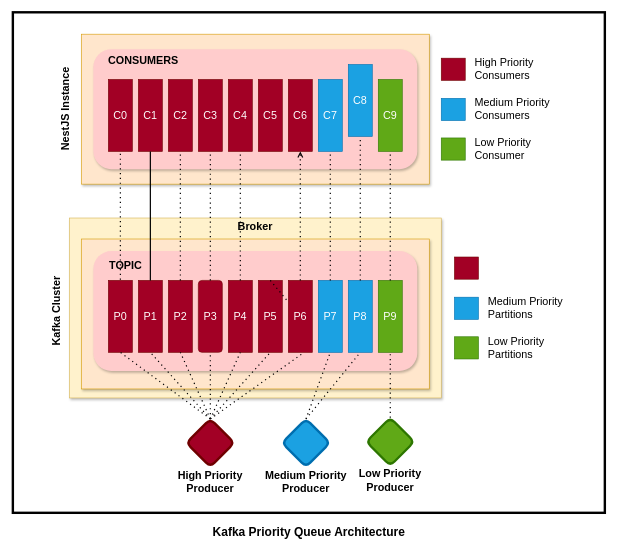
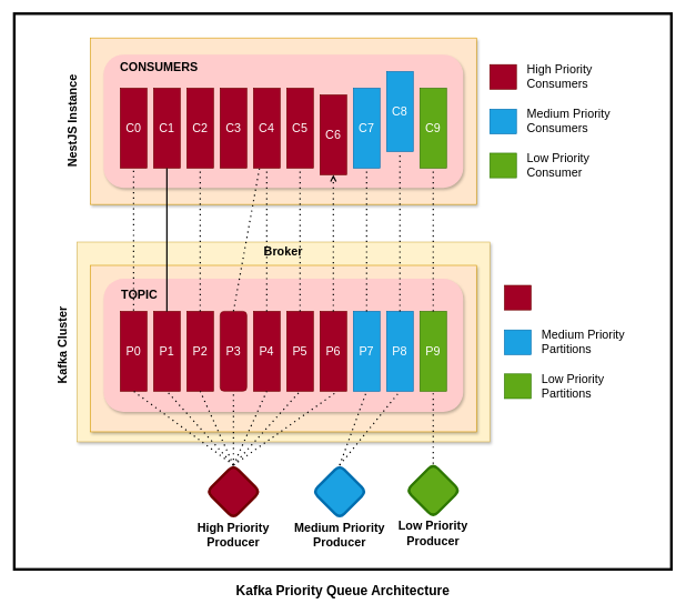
- <mxCell id="55" value="C6" style="rounded=0;whiteSpace=wrap;html=1;shadow=0;fontSize=18;glass=0;fillColor=#a20025;fontColor=#ffffff;strokeColor=#6F0000;" vertex="1" parent="3"><mxGeometry x="401.5" y="75.5" width="40" height="120" as="geometry" /></mxCell>
+ <mxCell id="55" value="C6" style="rounded=0;whiteSpace=wrap;html=1;shadow=0;fontSize=18;glass=0;fillColor=#a20025;fontColor=#ffffff;strokeColor=#6F0000;" vertex="1" parent="3"><mxGeometry x="401.5" y="85.5" width="40" height="120" as="geometry" /></mxCell>
- <mxCell id="50" value="" style="endArrow=none;dashed=1;html=1;dashPattern=1 3;strokeWidth=2;rounded=0;fontSize=18;entryX=0.5;entryY=1;entryDx=0;entryDy=0;exitX=0.5;exitY=0;exitDx=0;exitDy=0;" edge="1" parent="3" source="31" target="49"><mxGeometry width="50" height="50" relative="1" as="geometry"><mxPoint x="231.5" y="420.5" as="sourcePoint" /><mxPoint x="231.5" y="205.5" as="targetPoint" /></mxGeometry></mxCell>
+ <mxCell id="50" value="" style="endArrow=none;dashed=1;html=1;dashPattern=1 3;strokeWidth=2;rounded=0;fontSize=18;exitX=0.5;exitY=0;exitDx=0;exitDy=0;" edge="1" parent="3" source="31" target="51"><mxGeometry width="50" height="50" relative="1" as="geometry"><mxPoint x="231.5" y="420.5" as="sourcePoint" /><mxPoint x="231.5" y="205.5" as="targetPoint" /></mxGeometry></mxCell>
- <mxCell id="54" value="" style="endArrow=none;dashed=1;html=1;dashPattern=1 3;strokeWidth=2;rounded=0;fontSize=18;exitX=0.5;exitY=0;exitDx=0;exitDy=0;" edge="1" parent="3" source="35" target="37"><mxGeometry width="50" height="50" relative="1" as="geometry"><mxPoint x="331.5" y="420.5" as="sourcePoint" /><mxPoint x="331.5" y="205.5" as="targetPoint" /></mxGeometry></mxCell>
+ <mxCell id="54" value="" style="endArrow=none;dashed=1;html=1;dashPattern=1 3;strokeWidth=2;rounded=0;fontSize=18;entryX=0.5;entryY=1;entryDx=0;entryDy=0;exitX=0.5;exitY=0;exitDx=0;exitDy=0;" edge="1" parent="3" source="35" target="53"><mxGeometry width="50" height="50" relative="1" as="geometry"><mxPoint x="331.5" y="420.5" as="sourcePoint" /><mxPoint x="331.5" y="205.5" as="targetPoint" /></mxGeometry></mxCell>
